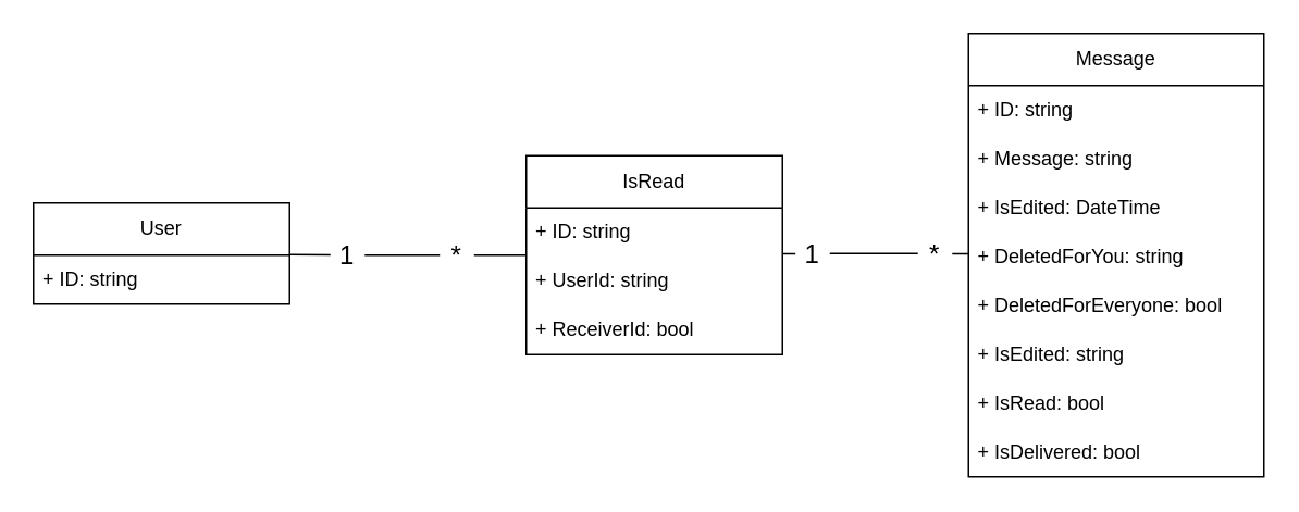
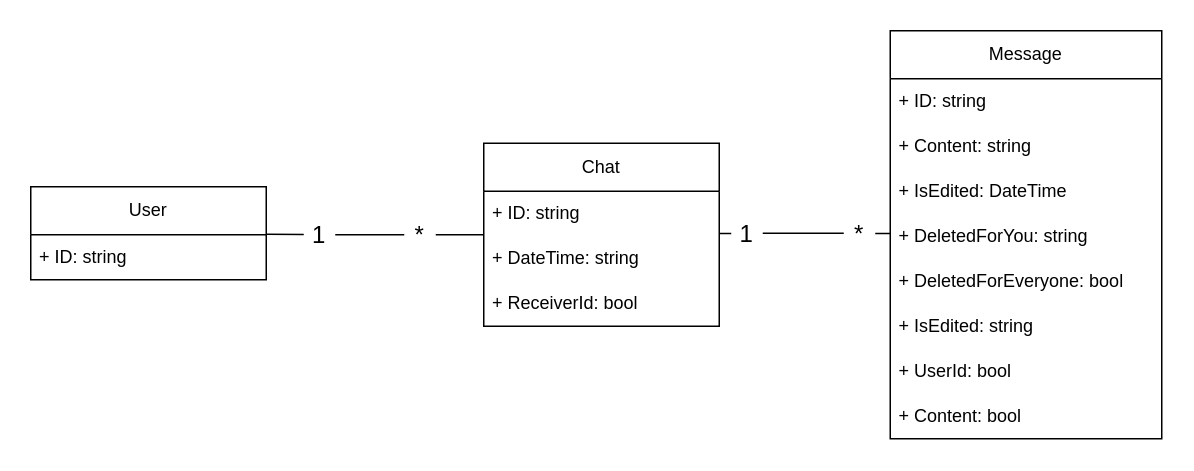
- <mxCell id="6" value="+ Message: string" style="text;strokeColor=none;fillColor=none;align=left;verticalAlign=middle;spacingLeft=4;spacingRight=4;overflow=hidden;points=[[0,0.5],[1,0.5]];portConstraint=eastwest;rotatable=0;whiteSpace=wrap;html=1;" parent="4" vertex="1"><mxGeometry y="62" width="181" height="30" as="geometry" /></mxCell>
+ <mxCell id="6" value="+ Content: string" style="text;strokeColor=none;fillColor=none;align=left;verticalAlign=middle;spacingLeft=4;spacingRight=4;overflow=hidden;points=[[0,0.5],[1,0.5]];portConstraint=eastwest;rotatable=0;whiteSpace=wrap;html=1;" parent="4" vertex="1"><mxGeometry y="62" width="181" height="30" as="geometry" /></mxCell>
- <mxCell id="14" value="IsRead" style="swimlane;fontStyle=0;childLayout=stackLayout;horizontal=1;startSize=32;horizontalStack=0;resizeParent=1;resizeParentMax=0;resizeLast=0;collapsible=1;marginBottom=0;whiteSpace=wrap;html=1;" vertex="1" parent="1"><mxGeometry x="322" y="95" width="157" height="122" as="geometry" /></mxCell>
+ <mxCell id="14" value="Chat" style="swimlane;fontStyle=0;childLayout=stackLayout;horizontal=1;startSize=32;horizontalStack=0;resizeParent=1;resizeParentMax=0;resizeLast=0;collapsible=1;marginBottom=0;whiteSpace=wrap;html=1;" vertex="1" parent="1"><mxGeometry x="322" y="95" width="157" height="122" as="geometry" /></mxCell>
- <mxCell id="16" value="+ UserId: string" style="text;strokeColor=none;fillColor=none;align=left;verticalAlign=middle;spacingLeft=4;spacingRight=4;overflow=hidden;points=[[0,0.5],[1,0.5]];portConstraint=eastwest;rotatable=0;whiteSpace=wrap;html=1;" vertex="1" parent="14"><mxGeometry y="62" width="157" height="30" as="geometry" /></mxCell>
+ <mxCell id="16" value="+ DateTime: string" style="text;strokeColor=none;fillColor=none;align=left;verticalAlign=middle;spacingLeft=4;spacingRight=4;overflow=hidden;points=[[0,0.5],[1,0.5]];portConstraint=eastwest;rotatable=0;whiteSpace=wrap;html=1;" vertex="1" parent="14"><mxGeometry y="62" width="157" height="30" as="geometry" /></mxCell>
- <mxCell id="11" value="+ IsRead: bool" style="text;strokeColor=none;fillColor=none;align=left;verticalAlign=middle;spacingLeft=4;spacingRight=4;overflow=hidden;points=[[0,0.5],[1,0.5]];portConstraint=eastwest;rotatable=0;whiteSpace=wrap;html=1;" parent="4" vertex="1"><mxGeometry y="212" width="181" height="30" as="geometry" /></mxCell>
+ <mxCell id="11" value="+ UserId: bool" style="text;strokeColor=none;fillColor=none;align=left;verticalAlign=middle;spacingLeft=4;spacingRight=4;overflow=hidden;points=[[0,0.5],[1,0.5]];portConstraint=eastwest;rotatable=0;whiteSpace=wrap;html=1;" parent="4" vertex="1"><mxGeometry y="212" width="181" height="30" as="geometry" /></mxCell>
- <mxCell id="12" value="+ IsDelivered: bool" style="text;strokeColor=none;fillColor=none;align=left;verticalAlign=middle;spacingLeft=4;spacingRight=4;overflow=hidden;points=[[0,0.5],[1,0.5]];portConstraint=eastwest;rotatable=0;whiteSpace=wrap;html=1;" parent="4" vertex="1"><mxGeometry y="242" width="181" height="30" as="geometry" /></mxCell>
+ <mxCell id="12" value="+ Content: bool" style="text;strokeColor=none;fillColor=none;align=left;verticalAlign=middle;spacingLeft=4;spacingRight=4;overflow=hidden;points=[[0,0.5],[1,0.5]];portConstraint=eastwest;rotatable=0;whiteSpace=wrap;html=1;" parent="4" vertex="1"><mxGeometry y="242" width="181" height="30" as="geometry" /></mxCell>
